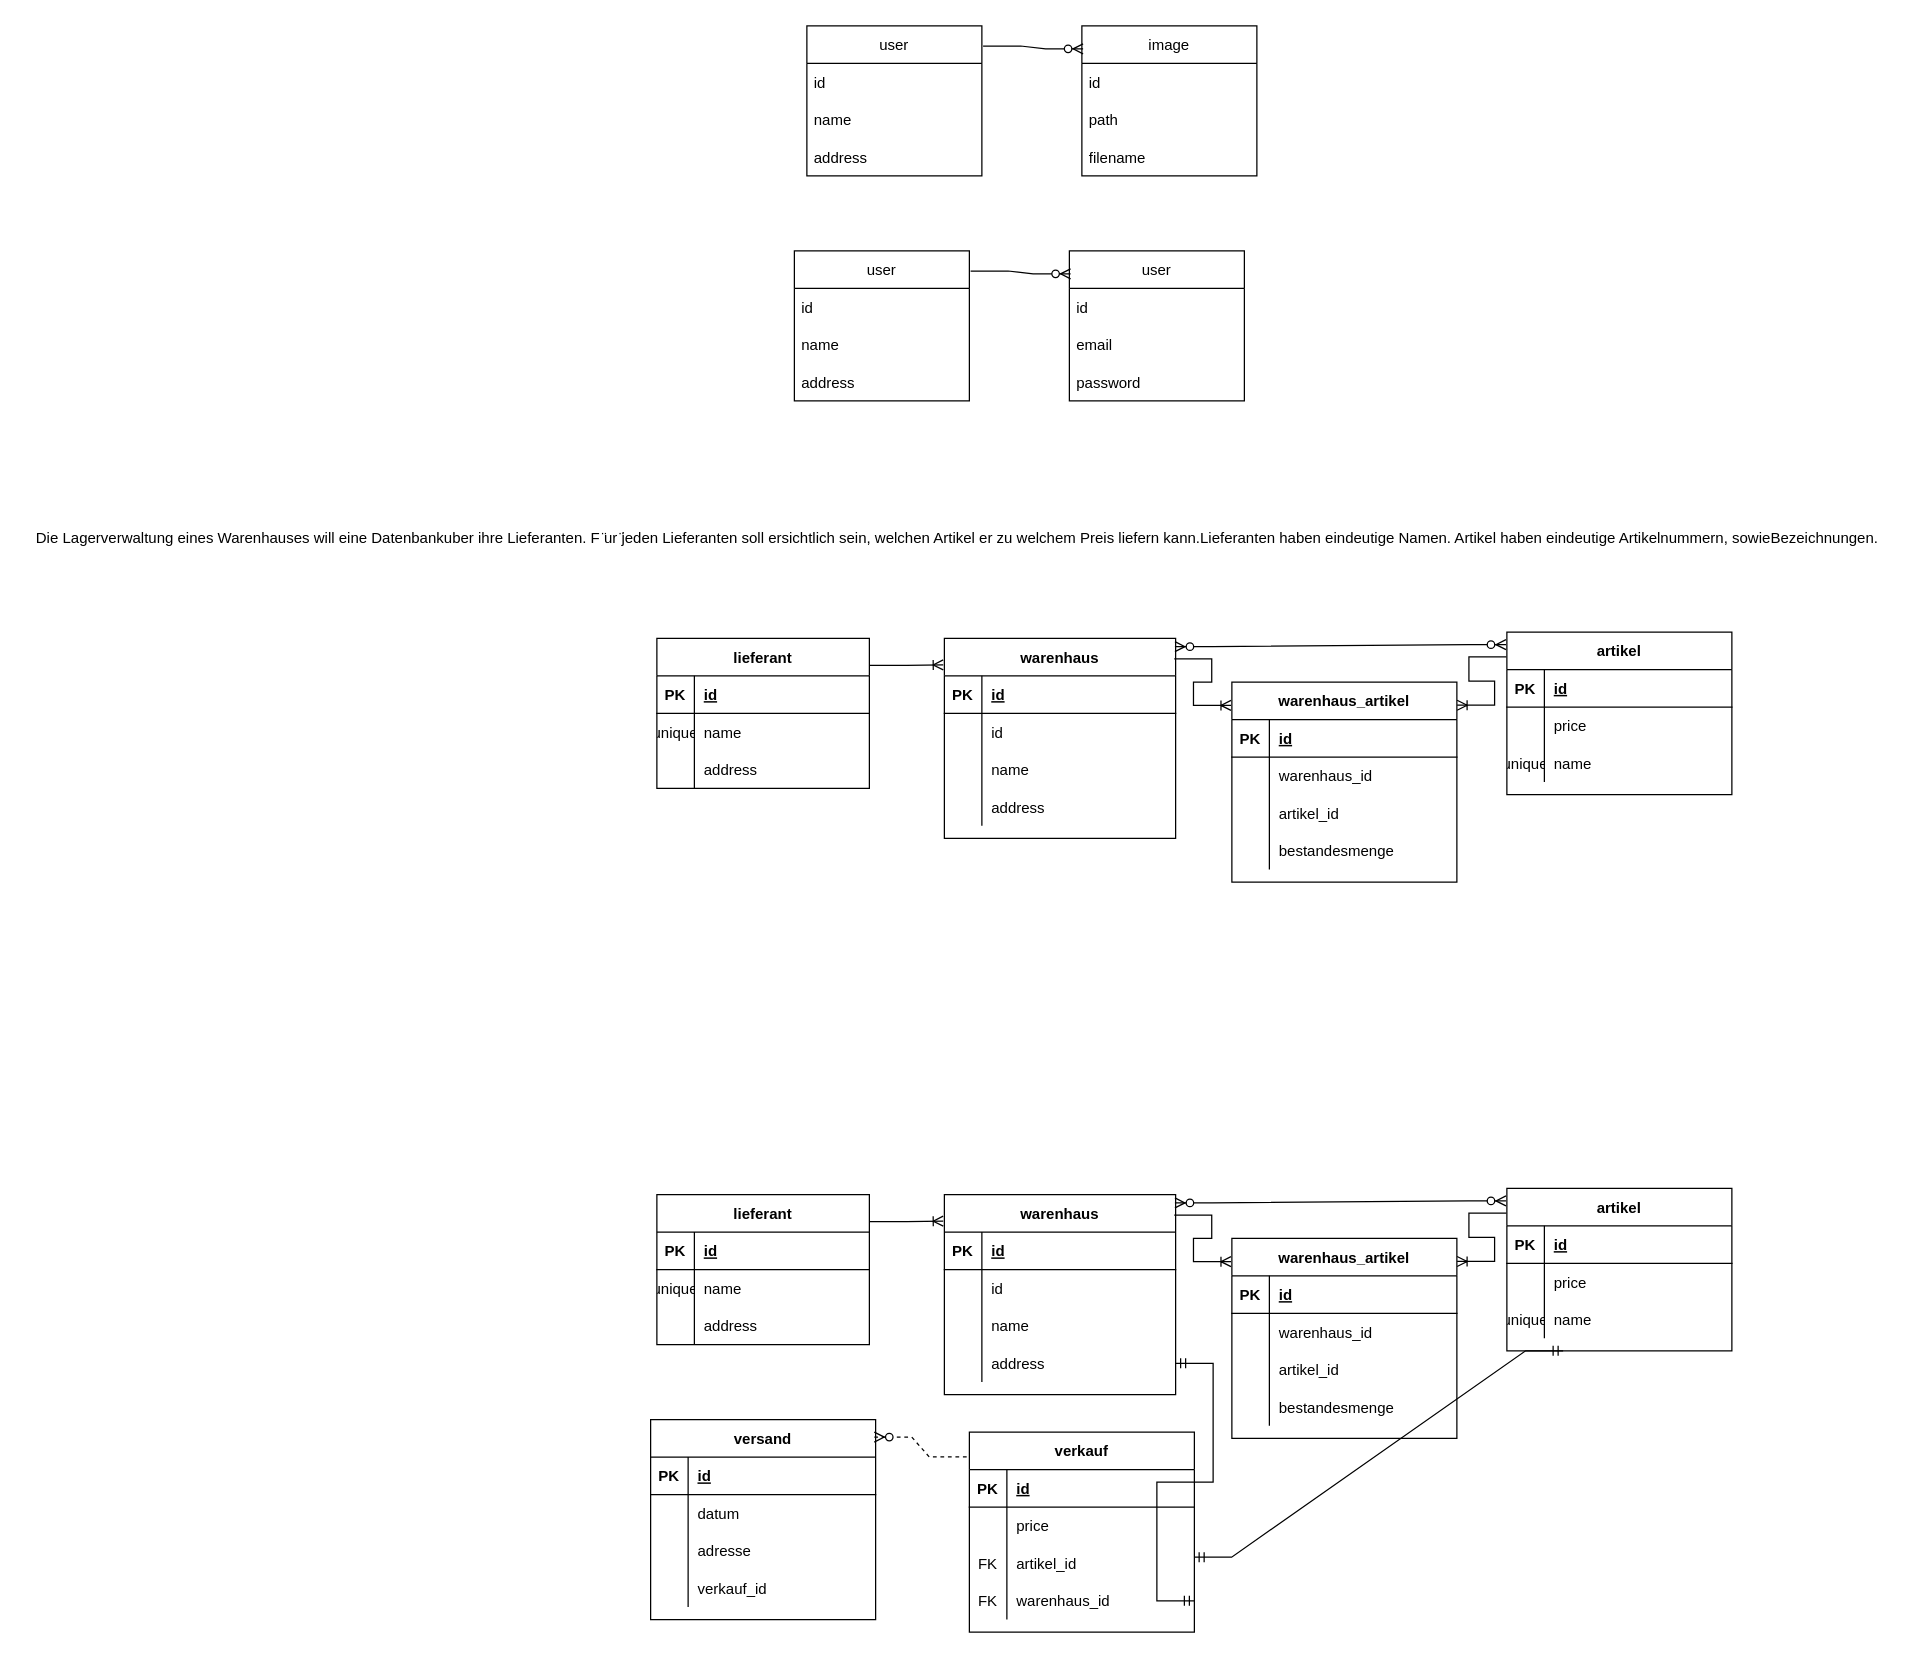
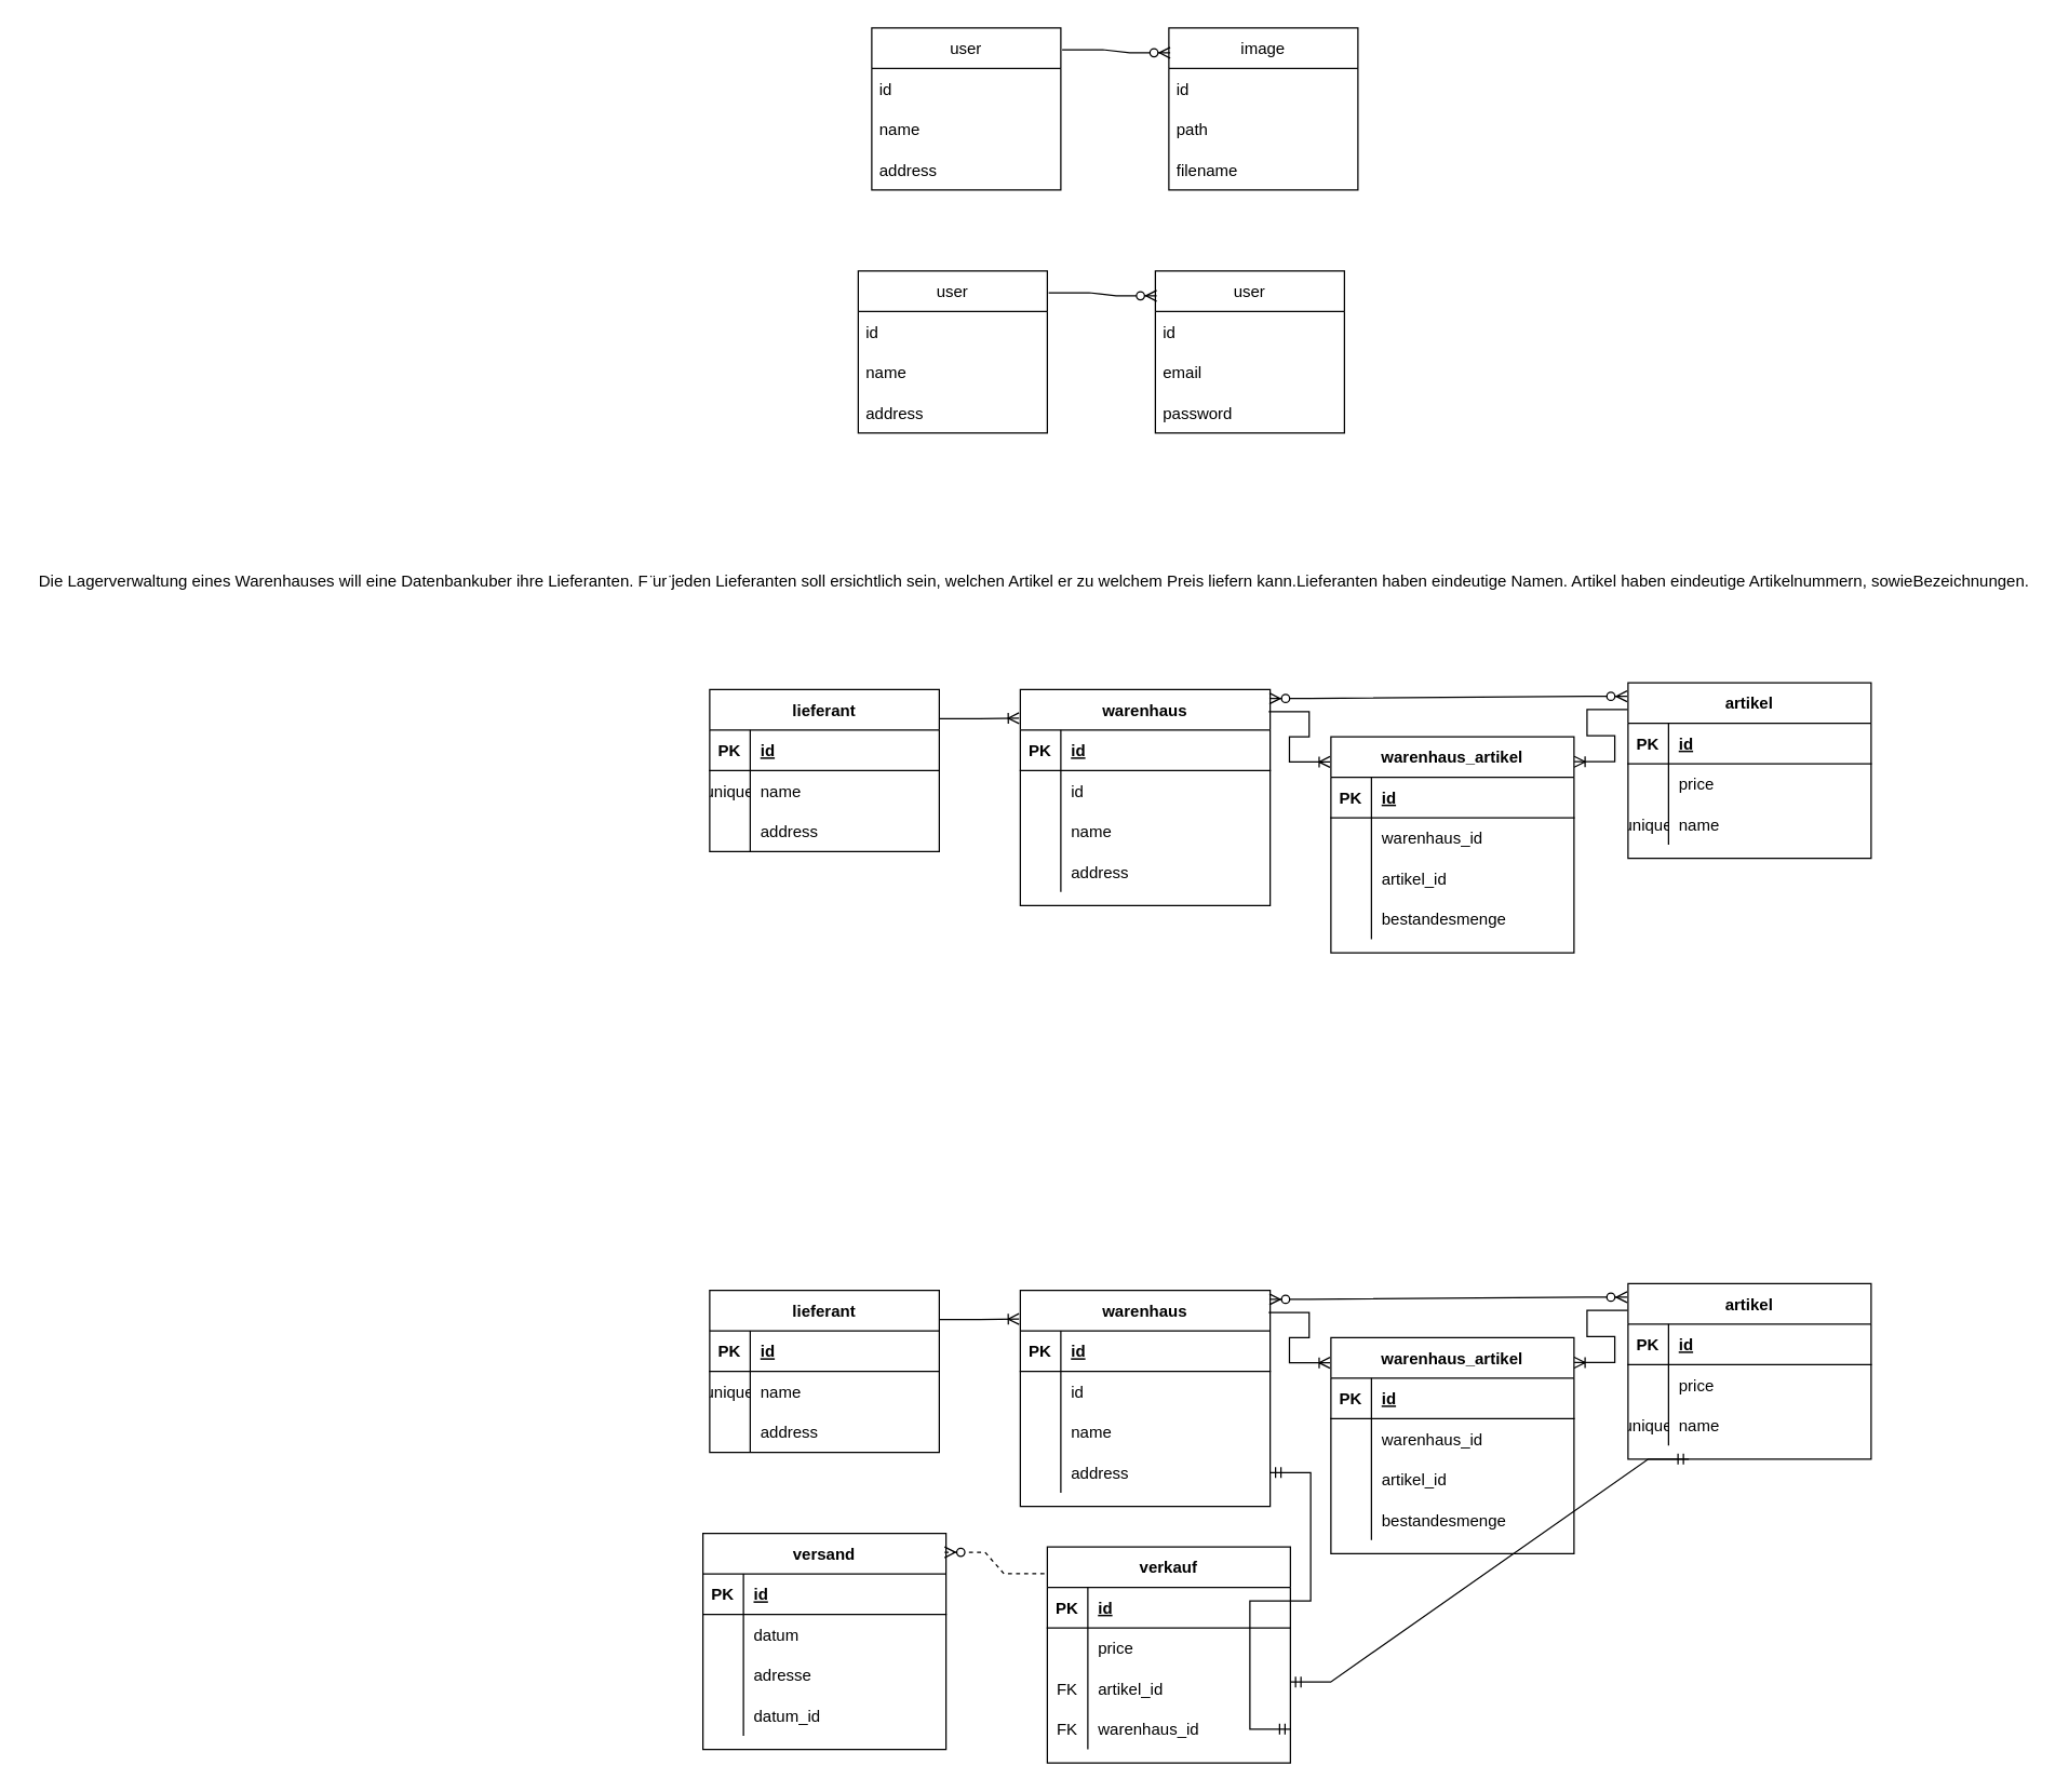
- <mxCell id="130" value="verkauf_id" style="shape=partialRectangle;connectable=0;fillColor=none;top=0;left=0;bottom=0;right=0;align=left;spacingLeft=6;overflow=hidden;" vertex="1" parent="128"><mxGeometry x="30" width="150" height="30" as="geometry"><mxRectangle width="150" height="30" as="alternateBounds" /></mxGeometry></mxCell>
+ <mxCell id="130" value="datum_id" style="shape=partialRectangle;connectable=0;fillColor=none;top=0;left=0;bottom=0;right=0;align=left;spacingLeft=6;overflow=hidden;" vertex="1" parent="128"><mxGeometry x="30" width="150" height="30" as="geometry"><mxRectangle width="150" height="30" as="alternateBounds" /></mxGeometry></mxCell>
